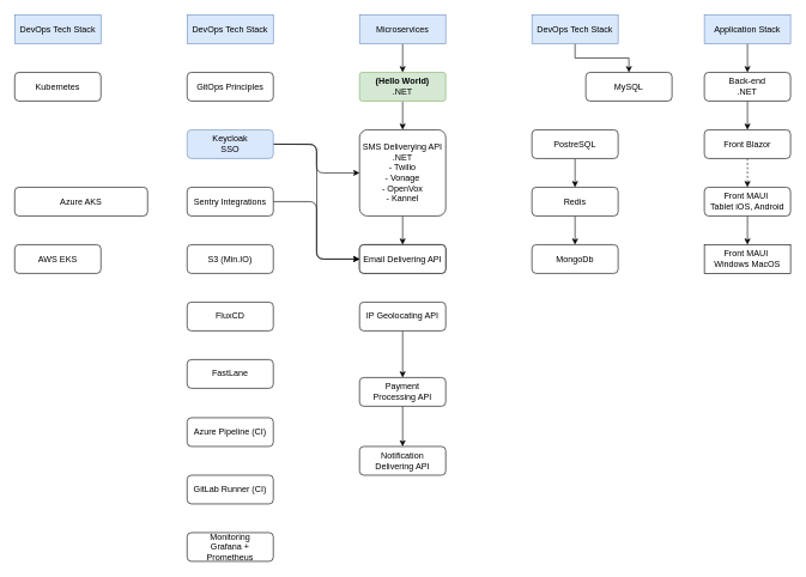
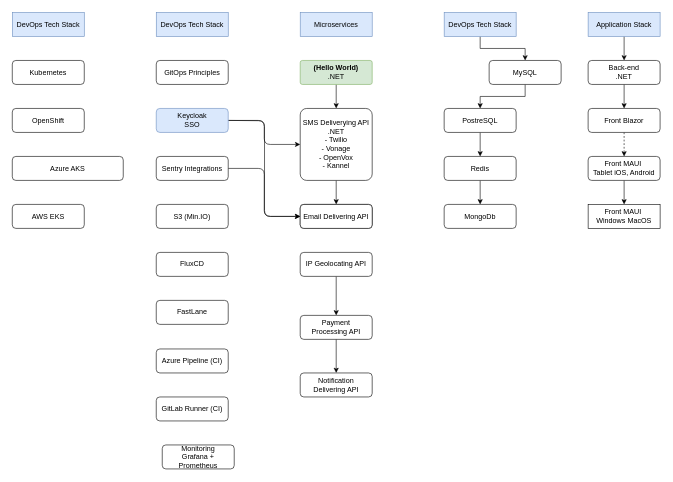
- <mxCell id="13" value="" style="edgeStyle=orthogonalEdgeStyle;rounded=0;orthogonalLoop=1;jettySize=auto;html=1;" parent="1" source="14" target="17" edge="1"><mxGeometry relative="1" as="geometry" /></mxCell>
+ <mxCell id="37" value="" style="edgeStyle=orthogonalEdgeStyle;rounded=0;orthogonalLoop=1;jettySize=auto;html=1;" parent="1" source="38" target="40" edge="1"><mxGeometry relative="1" as="geometry" /></mxCell>
+ <mxCell id="48" value="OpenShift" style="rounded=1;whiteSpace=wrap;html=1;" parent="1" vertex="1"><mxGeometry x="20" y="180" width="120" height="40" as="geometry" /></mxCell>
- <mxCell id="31" value="Monitoring &lt;br&gt;Grafana + Prometheus" style="rounded=1;whiteSpace=wrap;html=1;" parent="1" vertex="1"><mxGeometry x="260" y="741" width="120" height="40" as="geometry" /></mxCell>
+ <mxCell id="31" value="Monitoring &lt;br&gt;Grafana + Prometheus" style="rounded=1;whiteSpace=wrap;html=1;" parent="1" vertex="1"><mxGeometry x="270" y="741" width="120" height="40" as="geometry" /></mxCell>
